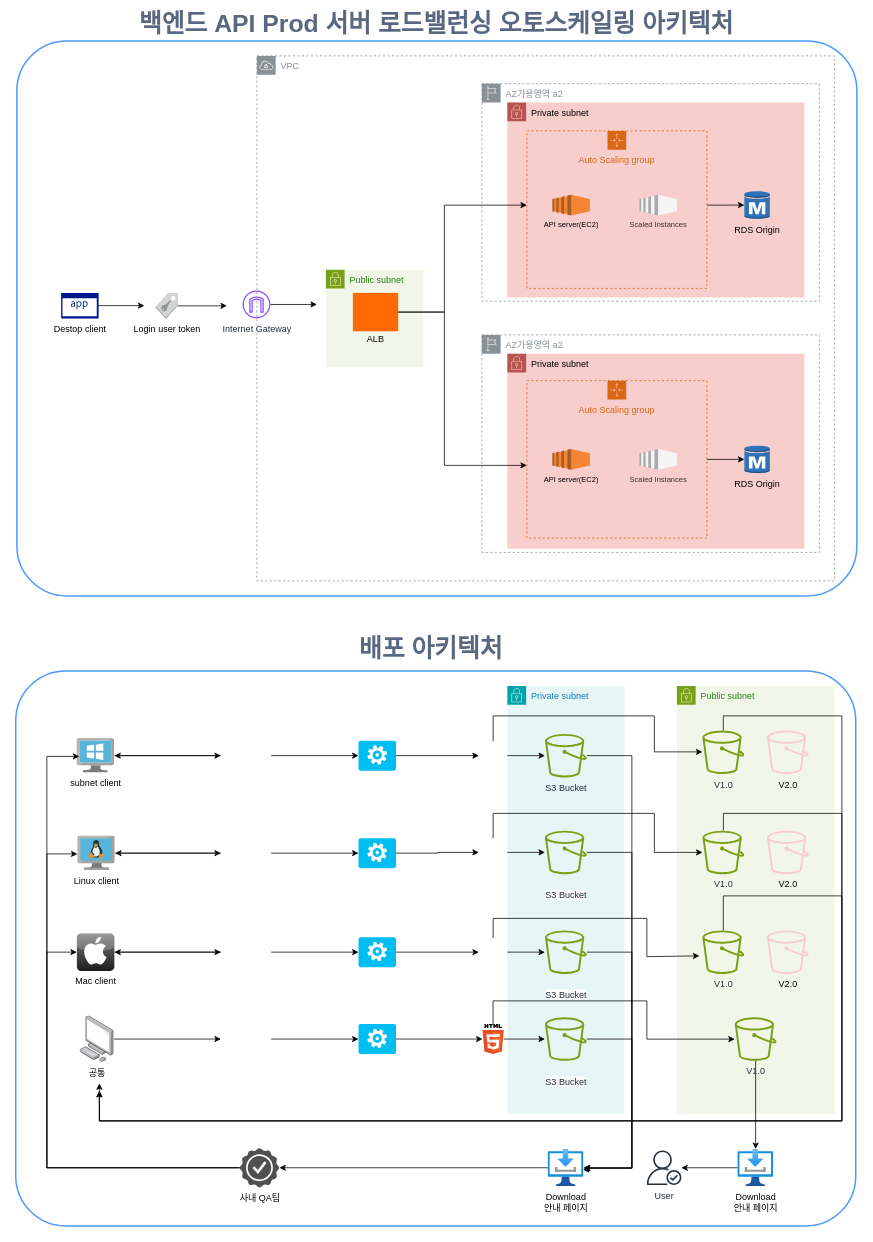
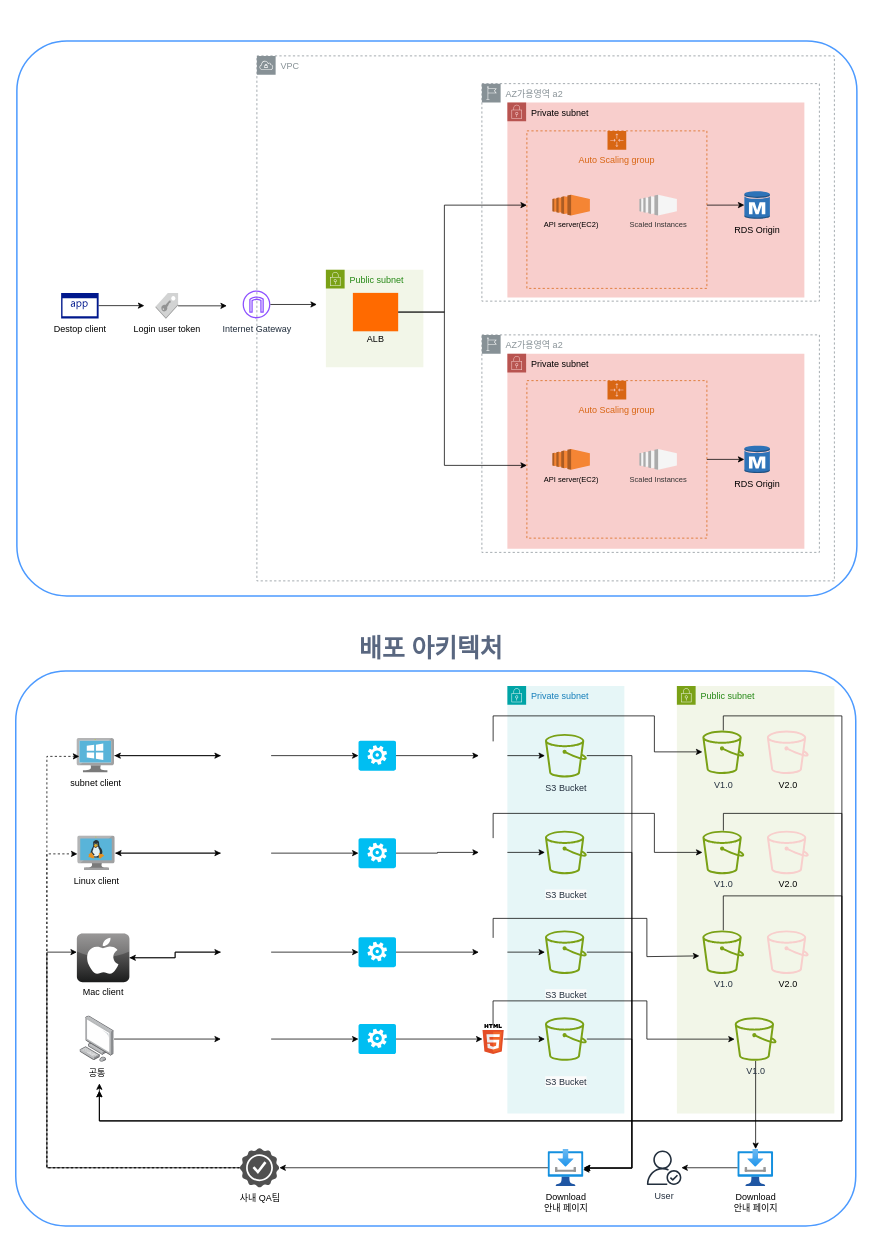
- <mxCell id="11" value="&lt;font style=&quot;font-size: 33px;&quot;&gt;백엔드 API&amp;nbsp;Prod&amp;nbsp;서버 로드밸런싱 오토스케일링 아키텍처&lt;/font&gt;" style="fillColor=none;strokeColor=none;html=1;fontSize=12;fontStyle=0;align=center;fontColor=#596780;fontStyle=1;fontSize=11" parent="1" vertex="1"><mxGeometry x="49" y="20" width="1063" height="20" as="geometry" /></mxCell>
- <mxCell id="70" style="edgeStyle=orthogonalEdgeStyle;rounded=0;orthogonalLoop=1;jettySize=auto;html=1;entryX=0.065;entryY=0.522;entryDx=0;entryDy=0;entryPerimeter=0;" parent="1" source="72" target="23" edge="1"><mxGeometry relative="1" as="geometry"><mxPoint x="62" y="1014" as="targetPoint" /><Array as="points"><mxPoint x="62" y="1557" /><mxPoint x="62" y="1008" /></Array></mxGeometry></mxCell>
+ <mxCell id="70" style="edgeStyle=orthogonalEdgeStyle;rounded=0;orthogonalLoop=1;jettySize=auto;html=1;entryX=0.065;entryY=0.522;entryDx=0;entryDy=0;entryPerimeter=0;dashed=1;" parent="1" source="72" target="23" edge="1"><mxGeometry relative="1" as="geometry"><mxPoint x="62" y="1014" as="targetPoint" /><Array as="points"><mxPoint x="62" y="1557" /><mxPoint x="62" y="1008" /></Array></mxGeometry></mxCell>
- <mxCell id="78" style="edgeStyle=orthogonalEdgeStyle;rounded=0;orthogonalLoop=1;jettySize=auto;html=1;entryX=-0.005;entryY=0.522;entryDx=0;entryDy=0;entryPerimeter=0;" parent="1" source="72" target="25" edge="1"><mxGeometry relative="1" as="geometry"><Array as="points"><mxPoint x="62" y="1557" /><mxPoint x="62" y="1138" /></Array></mxGeometry></mxCell>
+ <mxCell id="78" style="edgeStyle=orthogonalEdgeStyle;rounded=0;orthogonalLoop=1;jettySize=auto;html=1;entryX=-0.005;entryY=0.522;entryDx=0;entryDy=0;entryPerimeter=0;dashed=1;" parent="1" source="72" target="25" edge="1"><mxGeometry relative="1" as="geometry"><Array as="points"><mxPoint x="62" y="1557" /><mxPoint x="62" y="1138" /></Array></mxGeometry></mxCell>
- <mxCell id="27" value="Mac client" style="dashed=0;outlineConnect=0;html=1;align=center;labelPosition=center;verticalLabelPosition=bottom;verticalAlign=top;shape=mxgraph.webicons.apple;fillColor=#807E7E;gradientColor=#1B1C1C" parent="1" vertex="1"><mxGeometry x="102" y="1244" width="50" height="50" as="geometry" /></mxCell>
+ <mxCell id="27" value="Mac client" style="dashed=0;outlineConnect=0;html=1;align=center;labelPosition=center;verticalLabelPosition=bottom;verticalAlign=top;shape=mxgraph.webicons.apple;fillColor=#807E7E;gradientColor=#1B1C1C" parent="1" vertex="1"><mxGeometry x="102" y="1244" width="70" height="65" as="geometry" /></mxCell>
